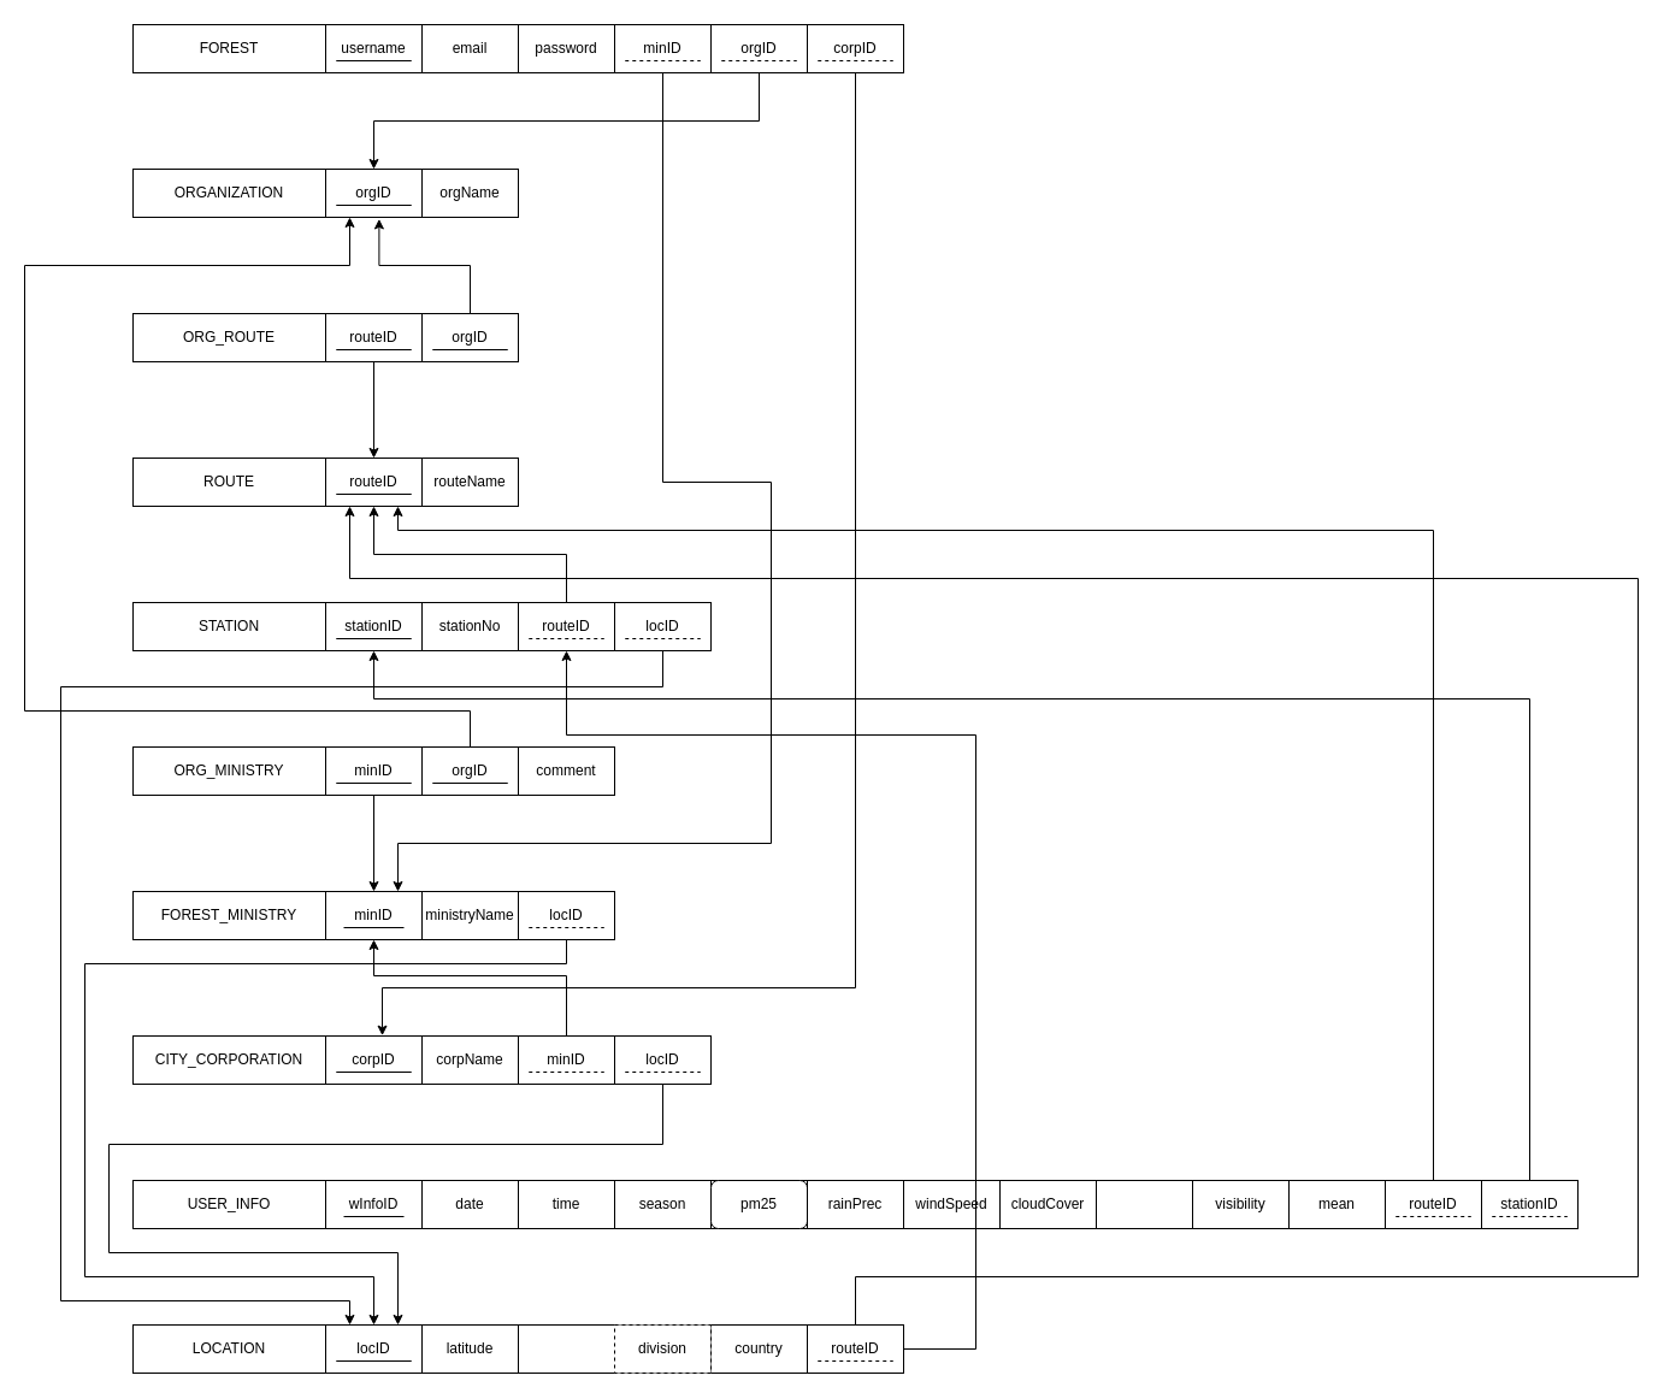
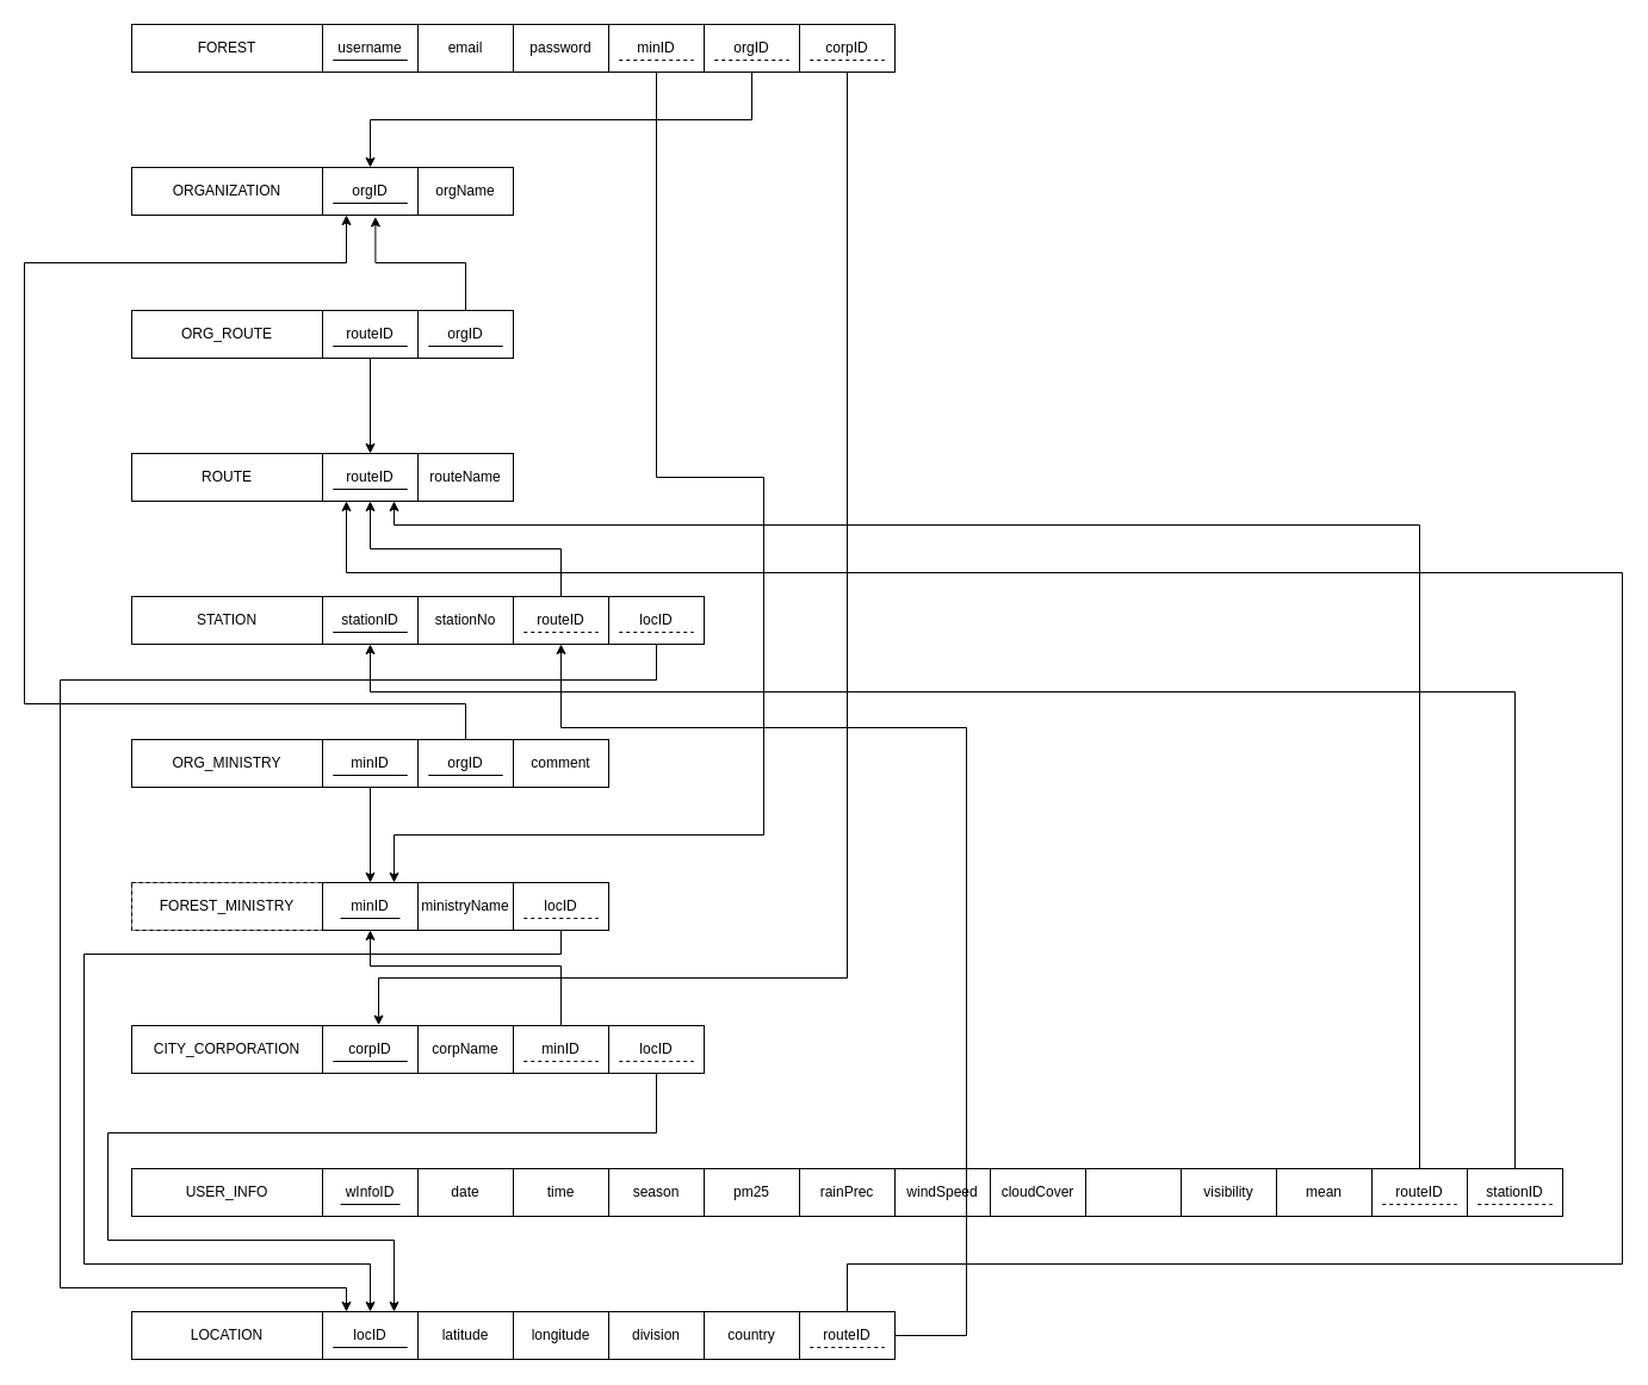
- <mxCell id="16" value="FOREST_MINISTRY" style="rounded=0;whiteSpace=wrap;html=1;" parent="1" vertex="1"><mxGeometry x="110" y="740" width="160" height="40" as="geometry" /></mxCell>
+ <mxCell id="16" value="FOREST_MINISTRY" style="rounded=0;whiteSpace=wrap;html=1;dashed=1;" parent="1" vertex="1"><mxGeometry x="110" y="740" width="160" height="40" as="geometry" /></mxCell>
- <mxCell id="67" value="pm25" style="whiteSpace=wrap;html=1;rounded=1;" parent="1" vertex="1"><mxGeometry x="590" y="980" width="80" height="40" as="geometry" /></mxCell>
+ <mxCell id="67" value="pm25" style="rounded=0;whiteSpace=wrap;html=1;" parent="1" vertex="1"><mxGeometry x="590" y="980" width="80" height="40" as="geometry" /></mxCell>
+ <mxCell id="64" value="longitude" style="rounded=0;whiteSpace=wrap;html=1;" parent="1" vertex="1"><mxGeometry x="430" y="1100" width="80" height="40" as="geometry" /></mxCell>
- <mxCell id="65" value="division" style="rounded=0;whiteSpace=wrap;html=1;dashed=1;" parent="1" vertex="1"><mxGeometry x="510" y="1100" width="80" height="40" as="geometry" /></mxCell>
+ <mxCell id="65" value="division" style="rounded=0;whiteSpace=wrap;html=1;" parent="1" vertex="1"><mxGeometry x="510" y="1100" width="80" height="40" as="geometry" /></mxCell>
